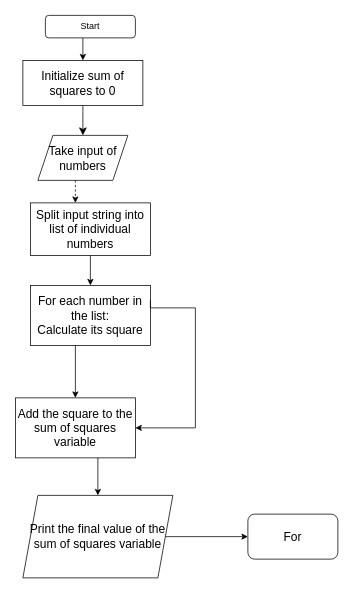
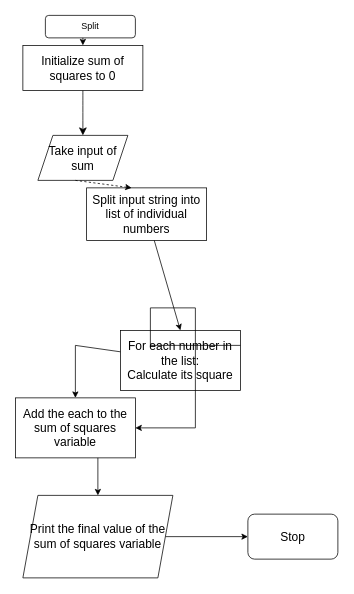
- <mxCell id="2" value="Start" style="rounded=1;whiteSpace=wrap;html=1;fontSize=12;glass=0;strokeWidth=1;shadow=0;" vertex="1" parent="1"><mxGeometry x="60" y="20" width="120" height="30" as="geometry" /></mxCell>
+ <mxCell id="2" value="Split" style="rounded=1;whiteSpace=wrap;html=1;fontSize=12;glass=0;strokeWidth=1;shadow=0;" vertex="1" parent="1"><mxGeometry x="60" y="20" width="120" height="30" as="geometry" /></mxCell>
- <mxCell id="4" value="Initialize sum of squares to 0" style="rounded=0;whiteSpace=wrap;html=1;fontSize=16;" vertex="1" parent="1"><mxGeometry x="30" y="80" width="160" height="60" as="geometry" /></mxCell>
+ <mxCell id="4" value="Initialize sum of squares to 0" style="rounded=0;whiteSpace=wrap;html=1;fontSize=16;" vertex="1" parent="1"><mxGeometry x="30" y="60" width="160" height="60" as="geometry" /></mxCell>
- <mxCell id="5" value="Take input of numbers" style="shape=parallelogram;perimeter=parallelogramPerimeter;whiteSpace=wrap;html=1;fixedSize=1;fontSize=16;" vertex="1" parent="1"><mxGeometry x="50" y="180" width="120" height="60" as="geometry" /></mxCell>
+ <mxCell id="5" value="Take input of sum" style="shape=parallelogram;perimeter=parallelogramPerimeter;whiteSpace=wrap;html=1;fixedSize=1;fontSize=16;" vertex="1" parent="1"><mxGeometry x="50" y="180" width="120" height="60" as="geometry" /></mxCell>
- <mxCell id="6" value="Split input string into list of individual numbers" style="rounded=0;whiteSpace=wrap;html=1;fontSize=16;" vertex="1" parent="1"><mxGeometry x="40" y="270" width="160" height="70" as="geometry" /></mxCell>
+ <mxCell id="6" value="Split input string into list of individual numbers" style="rounded=0;whiteSpace=wrap;html=1;fontSize=16;" vertex="1" parent="1"><mxGeometry x="115" y="250" width="160" height="70" as="geometry" /></mxCell>
- <mxCell id="7" value="For each number in the list:&lt;br&gt;Calculate its square" style="rounded=0;whiteSpace=wrap;html=1;fontSize=16;" vertex="1" parent="1"><mxGeometry x="40" y="380" width="160" height="80" as="geometry" /></mxCell>
+ <mxCell id="7" value="For each number in the list:&lt;br&gt;Calculate its square" style="rounded=0;whiteSpace=wrap;html=1;fontSize=16;" vertex="1" parent="1"><mxGeometry x="160" y="440" width="160" height="80" as="geometry" /></mxCell>
- <mxCell id="12" value="Add the square to the sum of squares variable" style="rounded=0;whiteSpace=wrap;html=1;fontSize=16;" vertex="1" parent="1"><mxGeometry x="20" y="530" width="160" height="80" as="geometry" /></mxCell>
+ <mxCell id="12" value="Add the each to the sum of squares variable" style="rounded=0;whiteSpace=wrap;html=1;fontSize=16;" vertex="1" parent="1"><mxGeometry x="20" y="530" width="160" height="80" as="geometry" /></mxCell>
- <mxCell id="18" value="For" style="rounded=1;whiteSpace=wrap;html=1;fontSize=16;" vertex="1" parent="1"><mxGeometry x="330" y="685" width="120" height="60" as="geometry" /></mxCell>
+ <mxCell id="18" value="Stop" style="rounded=1;whiteSpace=wrap;html=1;fontSize=16;" vertex="1" parent="1"><mxGeometry x="330" y="685" width="120" height="60" as="geometry" /></mxCell>
